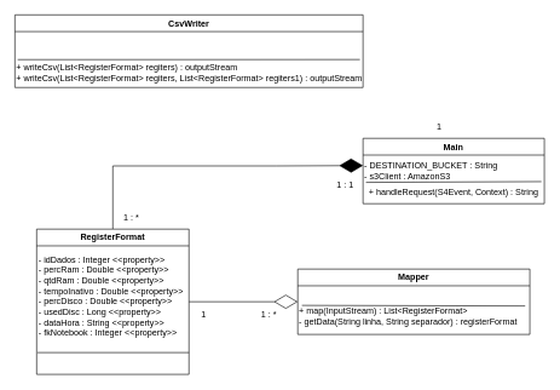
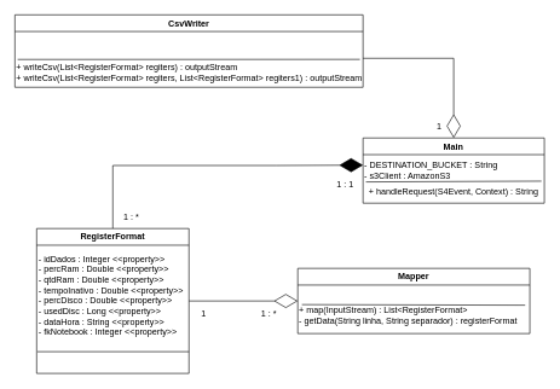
+ <mxCell id="2" style="edgeStyle=orthogonalEdgeStyle;rounded=0;orthogonalLoop=1;jettySize=auto;html=1;entryX=0.5;entryY=0;entryDx=0;entryDy=0;endArrow=diamondThin;endFill=0;endSize=30;" edge="1" parent="1" source="3" target="6"><mxGeometry relative="1" as="geometry"><Array as="points"><mxPoint x="625" y="80" /></Array></mxGeometry></mxCell>
